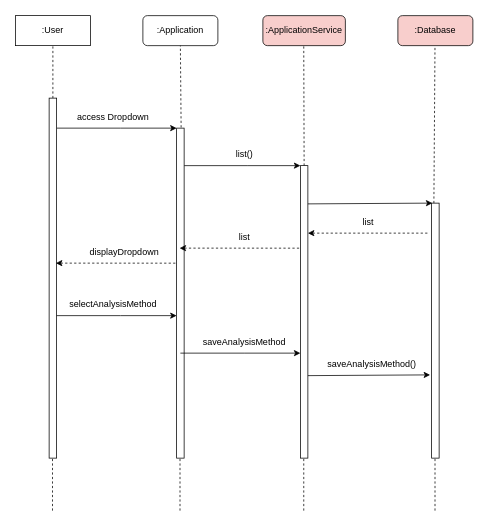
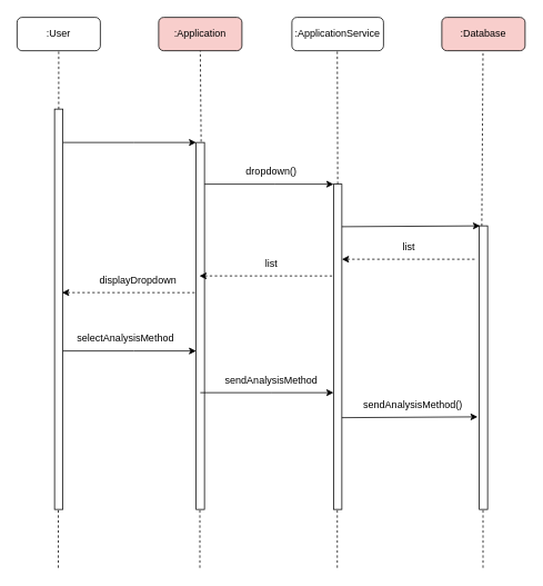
- <mxCell id="4" value=":User" style="whiteSpace=wrap;html=1;rounded=0;" vertex="1" parent="1"><mxGeometry x="20" y="20" width="100" height="40" as="geometry" /></mxCell>
+ <mxCell id="4" value=":User" style="rounded=1;whiteSpace=wrap;html=1;" vertex="1" parent="1"><mxGeometry x="20" y="20" width="100" height="40" as="geometry" /></mxCell>
- <mxCell id="3" value=":Application" style="rounded=1;whiteSpace=wrap;html=1;" vertex="1" parent="1"><mxGeometry x="190" y="20" width="100" height="40" as="geometry" /></mxCell>
+ <mxCell id="3" value=":Application" style="rounded=1;whiteSpace=wrap;html=1;fillColor=#f8cecc;" vertex="1" parent="1"><mxGeometry x="190" y="20" width="100" height="40" as="geometry" /></mxCell>
- <mxCell id="2" value=":ApplicationService" style="rounded=1;whiteSpace=wrap;html=1;fillColor=#f8cecc;" vertex="1" parent="1"><mxGeometry x="350" y="20" width="110" height="40" as="geometry" /></mxCell>
+ <mxCell id="2" value=":ApplicationService" style="rounded=1;whiteSpace=wrap;html=1;" vertex="1" parent="1"><mxGeometry x="350" y="20" width="110" height="40" as="geometry" /></mxCell>
- <mxCell id="17" value="access Dropdown" style="text;html=1;align=center;verticalAlign=middle;resizable=0;points=[];autosize=1;strokeColor=none;fillColor=none;" vertex="1" parent="1"><mxGeometry x="90" y="140" width="120" height="30" as="geometry" /></mxCell>
- <mxCell id="18" value="list()" style="text;html=1;align=center;verticalAlign=middle;resizable=0;points=[];autosize=1;strokeColor=none;fillColor=none;" vertex="1" parent="1"><mxGeometry x="285" y="190" width="80" height="30" as="geometry" /></mxCell>
+ <mxCell id="18" value="dropdown()" style="text;html=1;align=center;verticalAlign=middle;resizable=0;points=[];autosize=1;strokeColor=none;fillColor=none;" vertex="1" parent="1"><mxGeometry x="285" y="190" width="80" height="30" as="geometry" /></mxCell>
- <mxCell id="34" value="saveAnalysisMethod" style="text;html=1;align=center;verticalAlign=middle;resizable=0;points=[];autosize=1;strokeColor=none;fillColor=none;" vertex="1" parent="1"><mxGeometry x="260" y="440" width="130" height="30" as="geometry" /></mxCell>
+ <mxCell id="34" value="sendAnalysisMethod" style="text;html=1;align=center;verticalAlign=middle;resizable=0;points=[];autosize=1;strokeColor=none;fillColor=none;" vertex="1" parent="1"><mxGeometry x="260" y="440" width="130" height="30" as="geometry" /></mxCell>
- <mxCell id="32" value="saveAnalysisMethod()" style="text;html=1;align=center;verticalAlign=middle;resizable=0;points=[];autosize=1;strokeColor=none;fillColor=none;" vertex="1" parent="1"><mxGeometry x="425" y="470" width="140" height="30" as="geometry" /></mxCell>
+ <mxCell id="32" value="sendAnalysisMethod()" style="text;html=1;align=center;verticalAlign=middle;resizable=0;points=[];autosize=1;strokeColor=none;fillColor=none;" vertex="1" parent="1"><mxGeometry x="425" y="470" width="140" height="30" as="geometry" /></mxCell>
